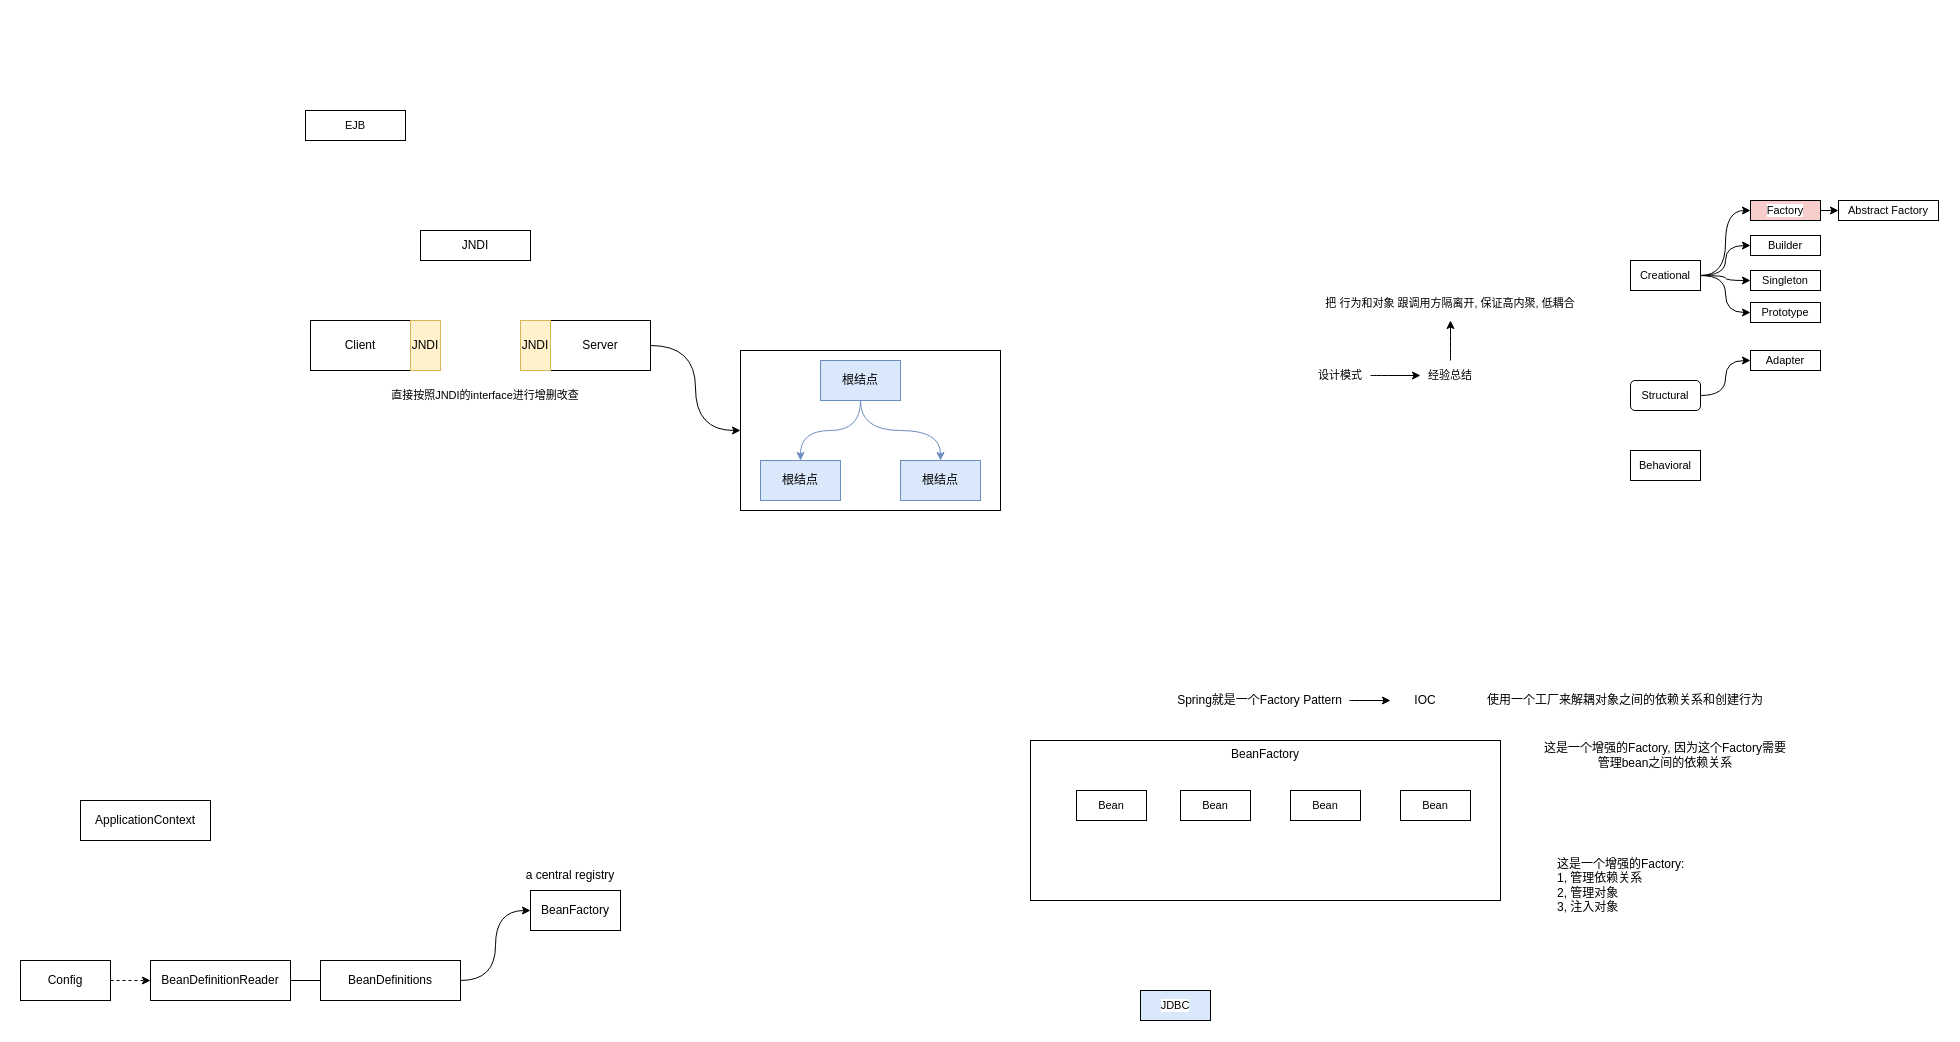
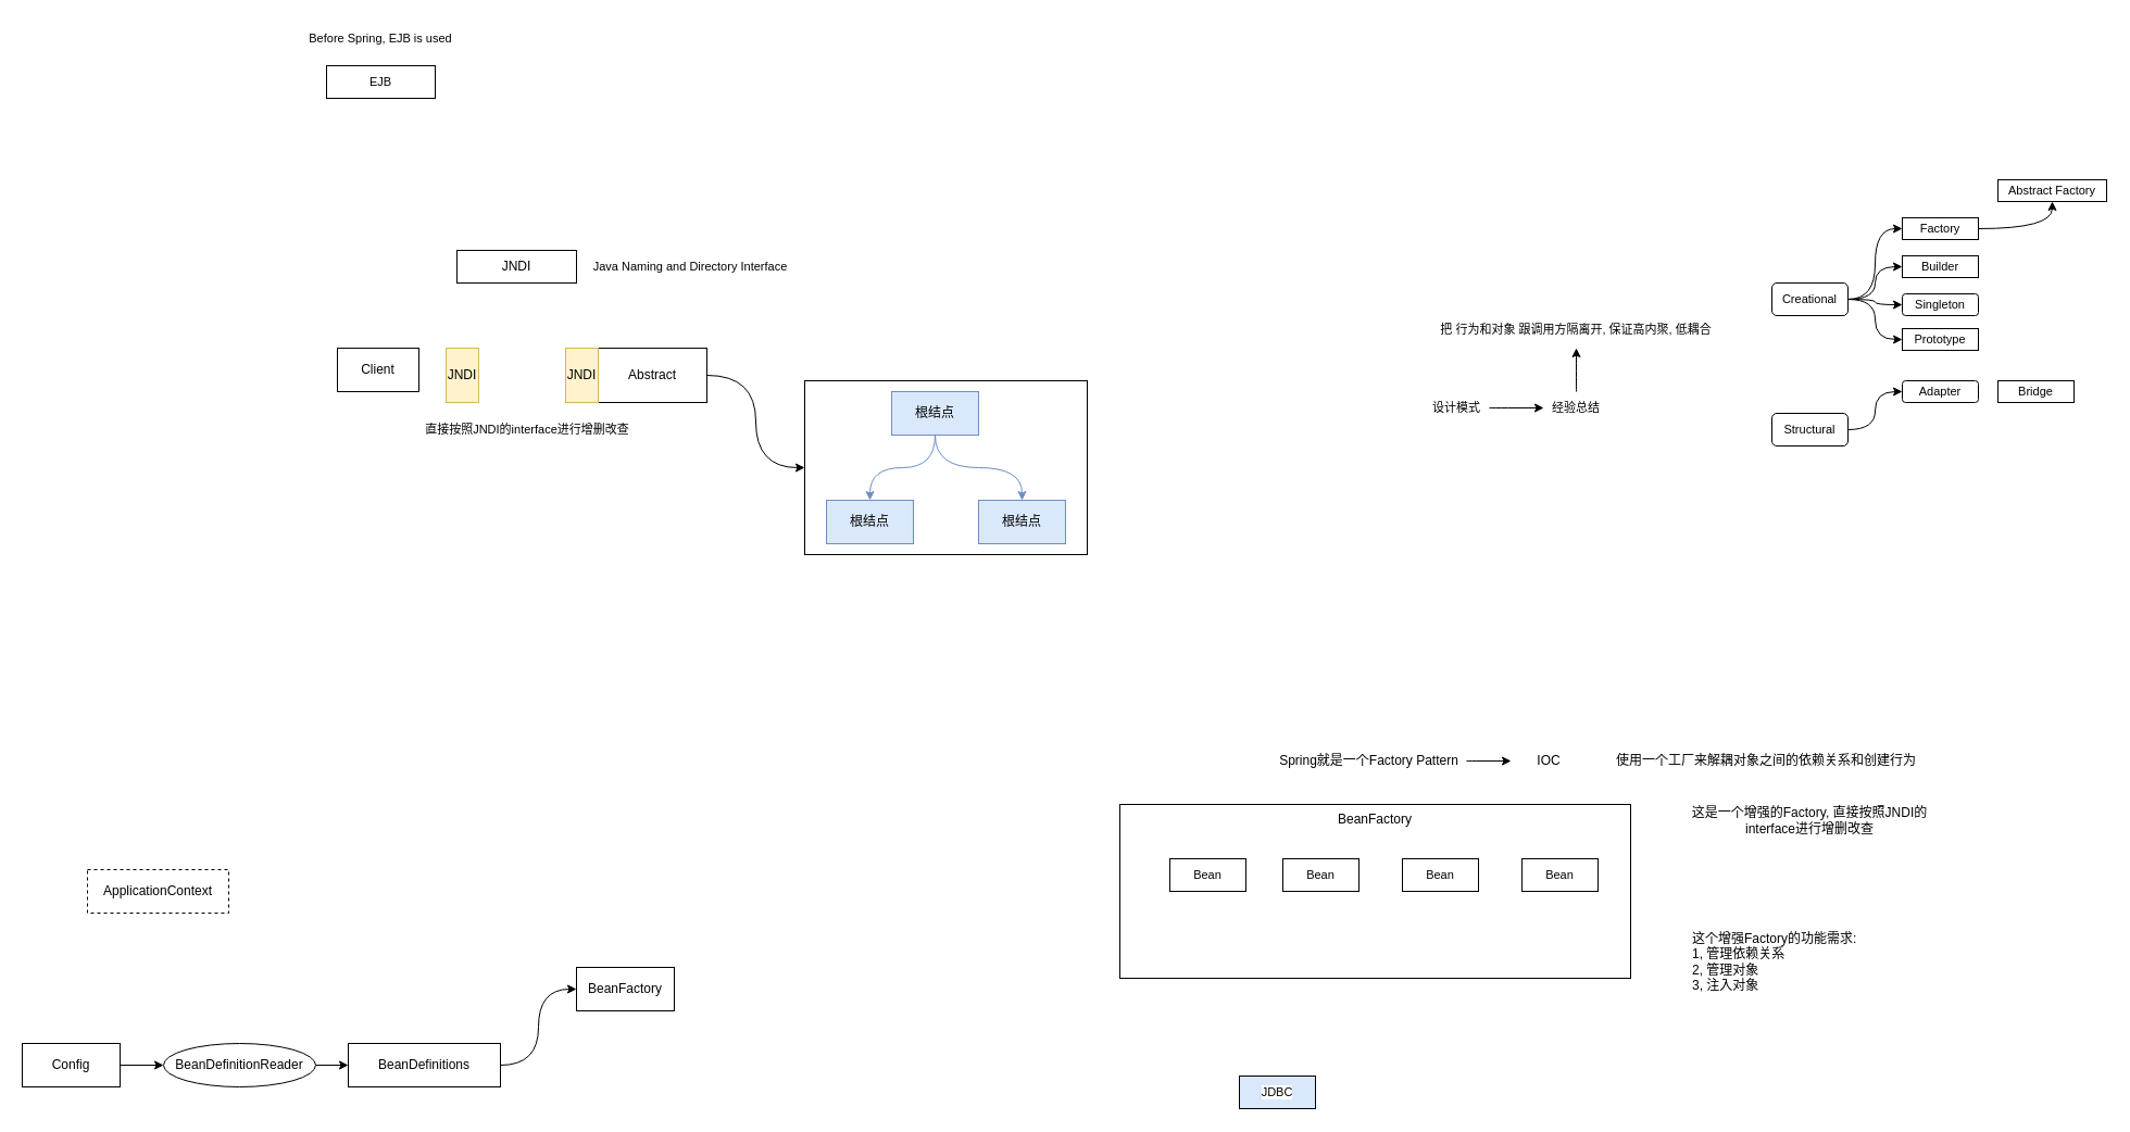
+ <mxCell id="49" value="Before Spring, EJB is used" style="text;html=1;align=center;verticalAlign=middle;whiteSpace=wrap;rounded=0;fontFamily=Helvetica;fontSize=11;fontColor=default;labelBackgroundColor=default;" vertex="1" parent="1"><mxGeometry x="255" y="20" width="190" height="30" as="geometry" /></mxCell>
- <mxCell id="48" value="EJB" style="rounded=0;whiteSpace=wrap;html=1;fontFamily=Helvetica;fontSize=11;fontColor=default;labelBackgroundColor=default;" vertex="1" parent="1"><mxGeometry x="305" y="110" width="100" height="30" as="geometry" /></mxCell>
+ <mxCell id="48" value="EJB" style="rounded=0;whiteSpace=wrap;html=1;fontFamily=Helvetica;fontSize=11;fontColor=default;labelBackgroundColor=default;" vertex="1" parent="1"><mxGeometry x="300" y="60" width="100" height="30" as="geometry" /></mxCell>
- <mxCell id="41" value="Factory" style="rounded=0;whiteSpace=wrap;html=1;fontFamily=Helvetica;fontSize=11;fontColor=default;labelBackgroundColor=default;fillColor=#f8cecc;" vertex="1" parent="1"><mxGeometry x="1750" y="200" width="70" height="20" as="geometry" /></mxCell>
+ <mxCell id="41" value="Factory" style="rounded=0;whiteSpace=wrap;html=1;fontFamily=Helvetica;fontSize=11;fontColor=default;labelBackgroundColor=default;" vertex="1" parent="1"><mxGeometry x="1750" y="200" width="70" height="20" as="geometry" /></mxCell>
- <mxCell id="45" value="Abstract Factory" style="rounded=0;whiteSpace=wrap;html=1;fontFamily=Helvetica;fontSize=11;fontColor=default;labelBackgroundColor=default;" vertex="1" parent="1"><mxGeometry x="1838" y="200" width="100" height="20" as="geometry" /></mxCell>
+ <mxCell id="45" value="Abstract Factory" style="rounded=0;whiteSpace=wrap;html=1;fontFamily=Helvetica;fontSize=11;fontColor=default;labelBackgroundColor=default;" vertex="1" parent="1"><mxGeometry x="1838" y="165" width="100" height="20" as="geometry" /></mxCell>
+ <mxCell id="26" value="Java Naming and Directory Interface" style="text;html=1;align=center;verticalAlign=middle;whiteSpace=wrap;rounded=0;fontFamily=Helvetica;fontSize=11;fontColor=default;labelBackgroundColor=default;" vertex="1" parent="1"><mxGeometry x="540" y="230" width="190" height="30" as="geometry" /></mxCell>
- <mxCell id="36" value="Creational" style="rounded=0;whiteSpace=wrap;html=1;fontFamily=Helvetica;fontSize=11;fontColor=default;labelBackgroundColor=default;" vertex="1" parent="1"><mxGeometry x="1630" y="260" width="70" height="30" as="geometry" /></mxCell>
+ <mxCell id="36" value="Creational" style="whiteSpace=wrap;html=1;fontFamily=Helvetica;fontSize=11;fontColor=default;labelBackgroundColor=default;rounded=1;" vertex="1" parent="1"><mxGeometry x="1630" y="260" width="70" height="30" as="geometry" /></mxCell>
- <mxCell id="43" value="Singleton" style="rounded=0;whiteSpace=wrap;html=1;fontFamily=Helvetica;fontSize=11;fontColor=default;labelBackgroundColor=default;" vertex="1" parent="1"><mxGeometry x="1750" y="270" width="70" height="20" as="geometry" /></mxCell>
+ <mxCell id="43" value="Singleton" style="whiteSpace=wrap;html=1;fontFamily=Helvetica;fontSize=11;fontColor=default;labelBackgroundColor=default;rounded=1;" vertex="1" parent="1"><mxGeometry x="1750" y="270" width="70" height="20" as="geometry" /></mxCell>
- <mxCell id="18" value="Client" style="rounded=0;whiteSpace=wrap;html=1;" vertex="1" parent="1"><mxGeometry x="310" y="320" width="100" height="50" as="geometry" /></mxCell>
+ <mxCell id="18" value="Client" style="rounded=0;whiteSpace=wrap;html=1;" vertex="1" parent="1"><mxGeometry x="310" y="320" width="75" height="40" as="geometry" /></mxCell>
- <mxCell id="17" value="Server" style="rounded=0;whiteSpace=wrap;html=1;" vertex="1" parent="1"><mxGeometry x="550" y="320" width="100" height="50" as="geometry" /></mxCell>
+ <mxCell id="17" value="Abstract" style="rounded=0;whiteSpace=wrap;html=1;" vertex="1" parent="1"><mxGeometry x="550" y="320" width="100" height="50" as="geometry" /></mxCell>
- <mxCell id="44" value="Adapter" style="rounded=0;whiteSpace=wrap;html=1;fontFamily=Helvetica;fontSize=11;fontColor=default;labelBackgroundColor=default;" vertex="1" parent="1"><mxGeometry x="1750" y="350" width="70" height="20" as="geometry" /></mxCell>
+ <mxCell id="44" value="Adapter" style="whiteSpace=wrap;html=1;fontFamily=Helvetica;fontSize=11;fontColor=default;labelBackgroundColor=default;rounded=1;" vertex="1" parent="1"><mxGeometry x="1750" y="350" width="70" height="20" as="geometry" /></mxCell>
+ <mxCell id="47" value="Bridge" style="rounded=0;whiteSpace=wrap;html=1;fontFamily=Helvetica;fontSize=11;fontColor=default;labelBackgroundColor=default;" vertex="1" parent="1"><mxGeometry x="1838" y="350" width="70" height="20" as="geometry" /></mxCell>
- <mxCell id="39" value="Behavioral" style="rounded=0;whiteSpace=wrap;html=1;fontFamily=Helvetica;fontSize=11;fontColor=default;labelBackgroundColor=default;" vertex="1" parent="1"><mxGeometry x="1630" y="450" width="70" height="30" as="geometry" /></mxCell>
- <mxCell id="53" value="这是一个增强的Factory, 因为这个Factory需要管理bean之间的依赖关系" style="text;html=1;align=center;verticalAlign=middle;whiteSpace=wrap;rounded=0;" vertex="1" parent="1"><mxGeometry x="1540" y="730" width="250" height="50" as="geometry" /></mxCell>
+ <mxCell id="53" value="这是一个增强的Factory, 直接按照JNDI的interface进行增删改查" style="text;html=1;align=center;verticalAlign=middle;whiteSpace=wrap;rounded=0;" vertex="1" parent="1"><mxGeometry x="1540" y="730" width="250" height="50" as="geometry" /></mxCell>
- <mxCell id="4" value="ApplicationContext" style="rounded=0;whiteSpace=wrap;html=1;" parent="1" vertex="1"><mxGeometry x="80" y="800" width="130" height="40" as="geometry" /></mxCell>
+ <mxCell id="4" value="ApplicationContext" style="rounded=0;whiteSpace=wrap;html=1;dashed=1;" parent="1" vertex="1"><mxGeometry x="80" y="800" width="130" height="40" as="geometry" /></mxCell>
- <mxCell id="5" value="a central registry" style="text;html=1;strokeColor=none;fillColor=none;align=center;verticalAlign=middle;whiteSpace=wrap;rounded=0;" parent="1" vertex="1"><mxGeometry x="520" y="860" width="100" height="30" as="geometry" /></mxCell>
- <mxCell id="54" value="这是一个增强的Factory:&lt;br&gt;1, 管理依赖关系&lt;br&gt;2, 管理对象&lt;br&gt;3, 注入对象" style="text;html=1;align=left;verticalAlign=middle;whiteSpace=wrap;rounded=0;" vertex="1" parent="1"><mxGeometry x="1555" y="845" width="220" height="80" as="geometry" /></mxCell>
+ <mxCell id="54" value="这个增强Factory的功能需求:&lt;br&gt;1, 管理依赖关系&lt;br&gt;2, 管理对象&lt;br&gt;3, 注入对象" style="text;html=1;align=left;verticalAlign=middle;whiteSpace=wrap;rounded=0;" vertex="1" parent="1"><mxGeometry x="1555" y="845" width="220" height="80" as="geometry" /></mxCell>
- <mxCell id="6" style="edgeStyle=orthogonalEdgeStyle;rounded=0;orthogonalLoop=1;jettySize=auto;html=1;dashed=1;" parent="1" source="7" target="9" edge="1"><mxGeometry relative="1" as="geometry" /></mxCell>
+ <mxCell id="6" style="edgeStyle=orthogonalEdgeStyle;rounded=0;orthogonalLoop=1;jettySize=auto;html=1;" parent="1" source="7" target="9" edge="1"><mxGeometry relative="1" as="geometry" /></mxCell>
- <mxCell id="9" value="BeanDefinitionReader" style="rounded=0;whiteSpace=wrap;html=1;" parent="1" vertex="1"><mxGeometry x="150" y="960" width="140" height="40" as="geometry" /></mxCell>
+ <mxCell id="9" value="BeanDefinitionReader" style="ellipse;whiteSpace=wrap;html=1;" parent="1" vertex="1"><mxGeometry x="150" y="960" width="140" height="40" as="geometry" /></mxCell>
- <mxCell id="8" style="edgeStyle=orthogonalEdgeStyle;rounded=0;orthogonalLoop=1;jettySize=auto;html=1;endArrow=none;" parent="1" source="9" target="11" edge="1"><mxGeometry relative="1" as="geometry" /></mxCell>
+ <mxCell id="8" style="edgeStyle=orthogonalEdgeStyle;rounded=0;orthogonalLoop=1;jettySize=auto;html=1;" parent="1" source="9" target="11" edge="1"><mxGeometry relative="1" as="geometry" /></mxCell>
